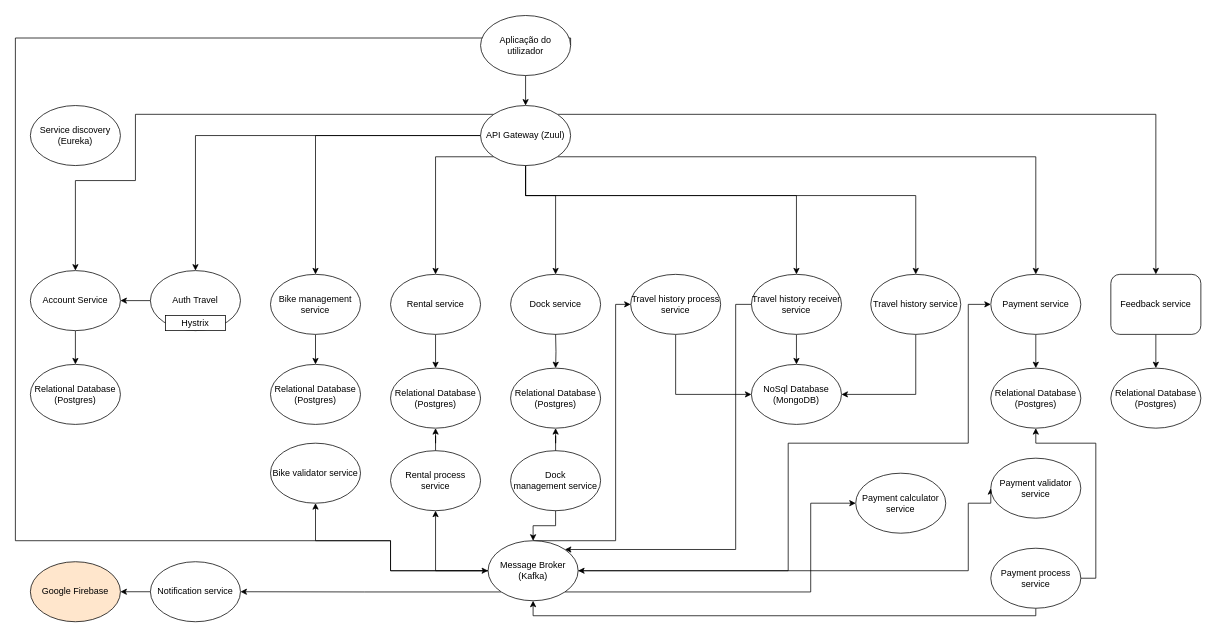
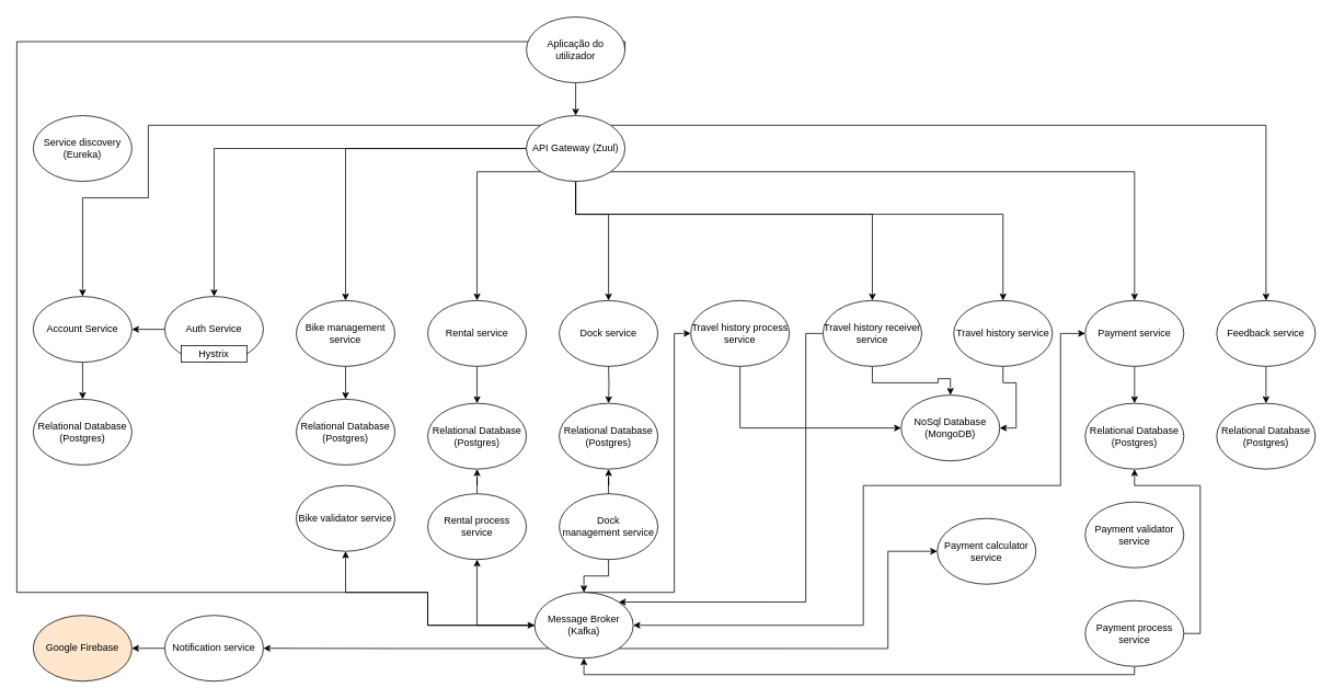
- <mxCell id="18" value="Auth Travel" style="ellipse;whiteSpace=wrap;html=1;" parent="1" vertex="1"><mxGeometry x="200" y="360" width="120" height="80" as="geometry" /></mxCell>
+ <mxCell id="18" value="Auth Service" style="ellipse;whiteSpace=wrap;html=1;" parent="1" vertex="1"><mxGeometry x="200" y="360" width="120" height="80" as="geometry" /></mxCell>
- <mxCell id="30" value="Feedback service" style="whiteSpace=wrap;html=1;rounded=1;" parent="1" vertex="1"><mxGeometry x="1480" y="365" width="120" height="80" as="geometry" /></mxCell>
+ <mxCell id="30" value="Feedback service" style="ellipse;whiteSpace=wrap;html=1;" parent="1" vertex="1"><mxGeometry x="1480" y="365" width="120" height="80" as="geometry" /></mxCell>
- <mxCell id="34" value="NoSql Database (MongoDB)" style="ellipse;whiteSpace=wrap;html=1;" parent="1" vertex="1"><mxGeometry x="1001" y="485" width="120" height="80" as="geometry" /></mxCell>
+ <mxCell id="34" value="NoSql Database (MongoDB)" style="ellipse;whiteSpace=wrap;html=1;" parent="1" vertex="1"><mxGeometry x="1096" y="480" width="120" height="80" as="geometry" /></mxCell>
- <mxCell id="39" style="edgeStyle=orthogonalEdgeStyle;rounded=0;orthogonalLoop=1;jettySize=auto;html=1;entryX=0;entryY=0.5;entryDx=0;entryDy=0;" parent="1" source="44" target="63" edge="1"><mxGeometry relative="1" as="geometry"><Array as="points"><mxPoint x="1290" y="760" /><mxPoint x="1290" y="670" /></Array></mxGeometry></mxCell>
